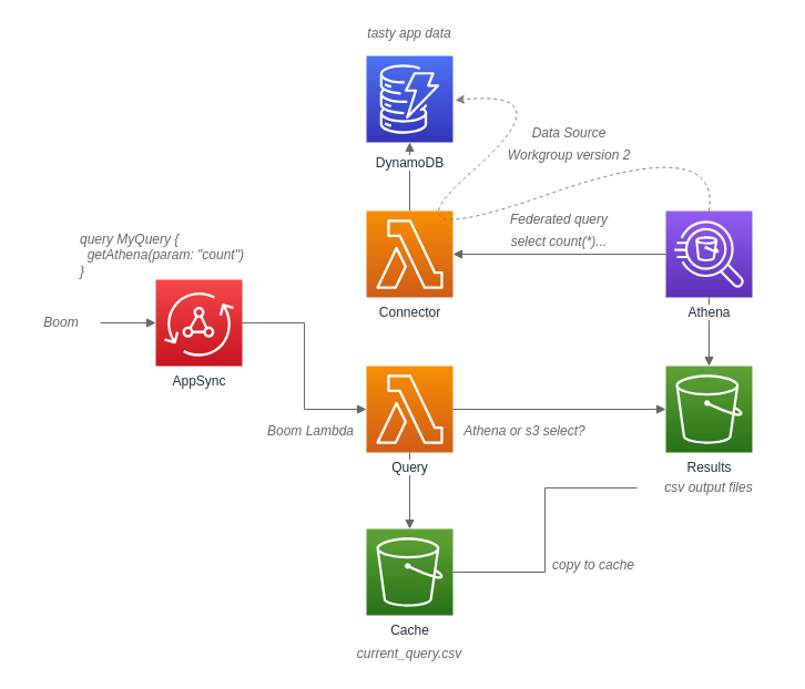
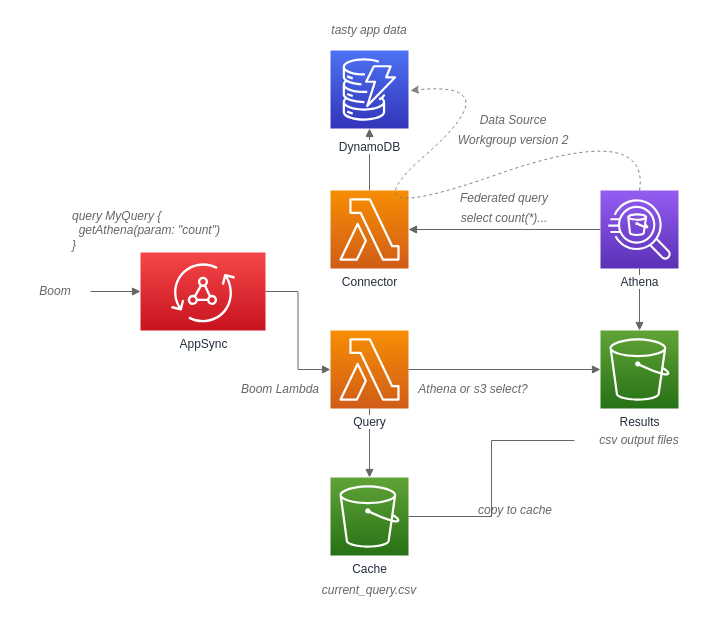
- <mxCell id="20" value="AppSync" style="points=[[0,0,0],[0.25,0,0],[0.5,0,0],[0.75,0,0],[1,0,0],[0,1,0],[0.25,1,0],[0.5,1,0],[0.75,1,0],[1,1,0],[0,0.25,0],[0,0.5,0],[0,0.75,0],[1,0.25,0],[1,0.5,0],[1,0.75,0]];outlineConnect=0;fontColor=#232F3E;gradientColor=#F54749;gradientDirection=north;fillColor=#C7131F;strokeColor=#ffffff;dashed=0;verticalLabelPosition=bottom;verticalAlign=top;align=center;html=1;fontSize=12;fontStyle=0;aspect=fixed;shape=mxgraph.aws4.resourceIcon;resIcon=mxgraph.aws4.appsync;" parent="1" vertex="1"><mxGeometry x="140" y="252" width="78" height="78" as="geometry" /></mxCell>
+ <mxCell id="20" value="AppSync" style="points=[[0,0,0],[0.25,0,0],[0.5,0,0],[0.75,0,0],[1,0,0],[0,1,0],[0.25,1,0],[0.5,1,0],[0.75,1,0],[1,1,0],[0,0.25,0],[0,0.5,0],[0,0.75,0],[1,0.25,0],[1,0.5,0],[1,0.75,0]];outlineConnect=0;fontColor=#232F3E;gradientColor=#F54749;gradientDirection=north;fillColor=#C7131F;strokeColor=#ffffff;dashed=0;verticalLabelPosition=bottom;verticalAlign=top;align=center;html=1;fontSize=12;fontStyle=0;aspect=fixed;shape=mxgraph.aws4.resourceIcon;resIcon=mxgraph.aws4.appsync;" parent="1" vertex="1"><mxGeometry x="140" y="252" width="125" height="78" as="geometry" /></mxCell>
- <mxCell id="29" value="&lt;div&gt;copy to cache&lt;/div&gt;" style="text;html=1;strokeColor=none;fillColor=none;align=center;verticalAlign=middle;whiteSpace=wrap;rounded=0;fontStyle=2;fontColor=#666666;" parent="1" vertex="1"><mxGeometry x="470" y="500" width="130" height="20" as="geometry" /></mxCell>
+ <mxCell id="29" value="&lt;div&gt;copy to cache&lt;/div&gt;" style="text;html=1;strokeColor=none;fillColor=none;align=center;verticalAlign=middle;whiteSpace=wrap;rounded=0;fontStyle=2;fontColor=#666666;" parent="1" vertex="1"><mxGeometry x="450" y="500" width="130" height="20" as="geometry" /></mxCell>
